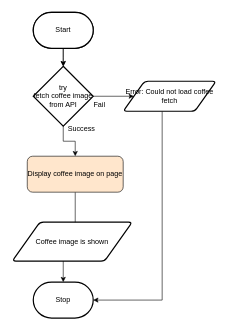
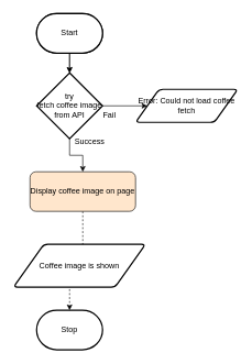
- <mxCell id="4" style="edgeStyle=orthogonalEdgeStyle;html=1;rounded=0;" edge="1" parent="1" source="15" target="6"><mxGeometry relative="1" as="geometry" /></mxCell>
+ <mxCell id="4" style="edgeStyle=orthogonalEdgeStyle;html=1;rounded=0;dashed=1;" edge="1" parent="1" source="15" target="6"><mxGeometry relative="1" as="geometry" /></mxCell>
- <mxCell id="10" style="edgeStyle=elbowEdgeStyle;html=1;rounded=0;" edge="1" parent="1" source="11" target="6"><mxGeometry relative="1" as="geometry"><mxPoint x="280" y="520" as="targetPoint" /><Array as="points"><mxPoint x="270" y="330" /></Array></mxGeometry></mxCell>
